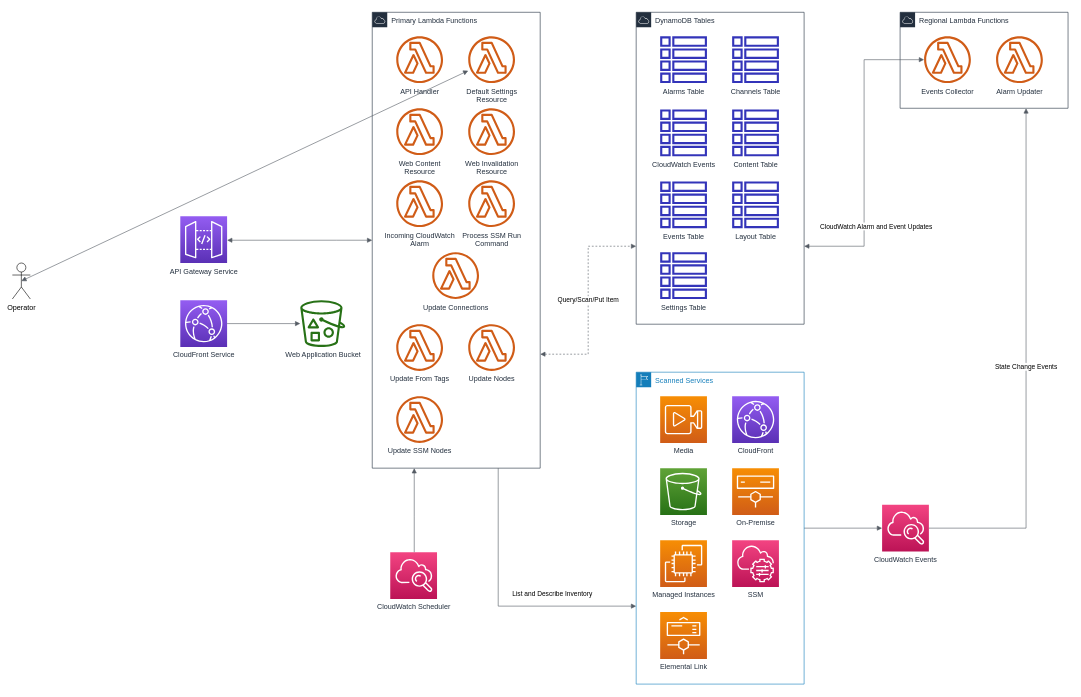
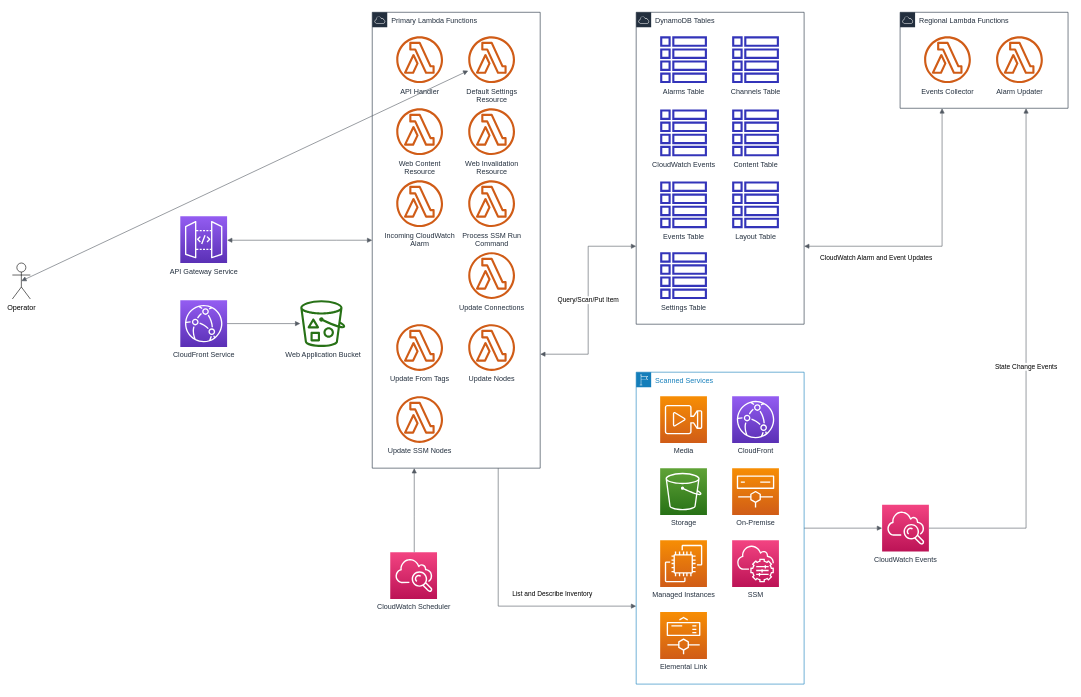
- <mxCell id="34" value="CloudWatch Alarm and Event Updates" style="edgeStyle=orthogonalEdgeStyle;html=1;endArrow=block;elbow=vertical;startArrow=block;startFill=1;strokeColor=#545B64;rounded=0;exitX=1;exitY=0.75;exitDx=0;exitDy=0;endFill=1;" parent="1" source="8" target="30" edge="1"><mxGeometry x="-0.478" y="-20" width="100" relative="1" as="geometry"><mxPoint x="1010" y="550" as="sourcePoint" /><mxPoint x="1110" y="550" as="targetPoint" /><mxPoint as="offset" /></mxGeometry></mxCell>
+ <mxCell id="34" value="CloudWatch Alarm and Event Updates" style="edgeStyle=orthogonalEdgeStyle;html=1;endArrow=block;elbow=vertical;startArrow=block;startFill=1;strokeColor=#545B64;rounded=0;entryX=0.25;entryY=1;entryDx=0;entryDy=0;exitX=1;exitY=0.75;exitDx=0;exitDy=0;endFill=1;" parent="1" source="8" target="31" edge="1"><mxGeometry x="-0.478" y="-20" width="100" relative="1" as="geometry"><mxPoint x="1010" y="550" as="sourcePoint" /><mxPoint x="1110" y="550" as="targetPoint" /><mxPoint as="offset" /></mxGeometry></mxCell>
- <mxCell id="24" value="Update Connections" style="outlineConnect=0;fontColor=#232F3E;gradientColor=none;fillColor=#D05C17;strokeColor=none;dashed=0;verticalLabelPosition=bottom;verticalAlign=top;align=center;html=1;fontSize=12;fontStyle=0;aspect=fixed;pointerEvents=1;shape=mxgraph.aws4.lambda_function;" parent="16" vertex="1"><mxGeometry x="100" y="400" width="78" height="78" as="geometry" /></mxCell>
+ <mxCell id="24" value="Update Connections" style="outlineConnect=0;fontColor=#232F3E;gradientColor=none;fillColor=#D05C17;strokeColor=none;dashed=0;verticalLabelPosition=bottom;verticalAlign=top;align=center;html=1;fontSize=12;fontStyle=0;aspect=fixed;pointerEvents=1;shape=mxgraph.aws4.lambda_function;" parent="16" vertex="1"><mxGeometry x="160" y="400" width="78" height="78" as="geometry" /></mxCell>
- <mxCell id="35" value="Query/Scan/Put Item" style="edgeStyle=orthogonalEdgeStyle;html=1;endArrow=block;elbow=vertical;startArrow=block;startFill=1;endFill=1;strokeColor=#545B64;rounded=0;exitX=1;exitY=0.75;exitDx=0;exitDy=0;entryX=0;entryY=0.75;entryDx=0;entryDy=0;dashed=1;" parent="1" source="17" target="8" edge="1"><mxGeometry width="100" relative="1" as="geometry"><mxPoint x="1010" y="550" as="sourcePoint" /><mxPoint x="1110" y="550" as="targetPoint" /><Array as="points"><mxPoint x="980" y="590" /><mxPoint x="980" y="410" /></Array></mxGeometry></mxCell>
+ <mxCell id="35" value="Query/Scan/Put Item" style="edgeStyle=orthogonalEdgeStyle;html=1;endArrow=block;elbow=vertical;startArrow=block;startFill=1;endFill=1;strokeColor=#545B64;rounded=0;exitX=1;exitY=0.75;exitDx=0;exitDy=0;entryX=0;entryY=0.75;entryDx=0;entryDy=0;" parent="1" source="17" target="8" edge="1"><mxGeometry width="100" relative="1" as="geometry"><mxPoint x="1010" y="550" as="sourcePoint" /><mxPoint x="1110" y="550" as="targetPoint" /><Array as="points"><mxPoint x="980" y="590" /><mxPoint x="980" y="410" /></Array></mxGeometry></mxCell>
